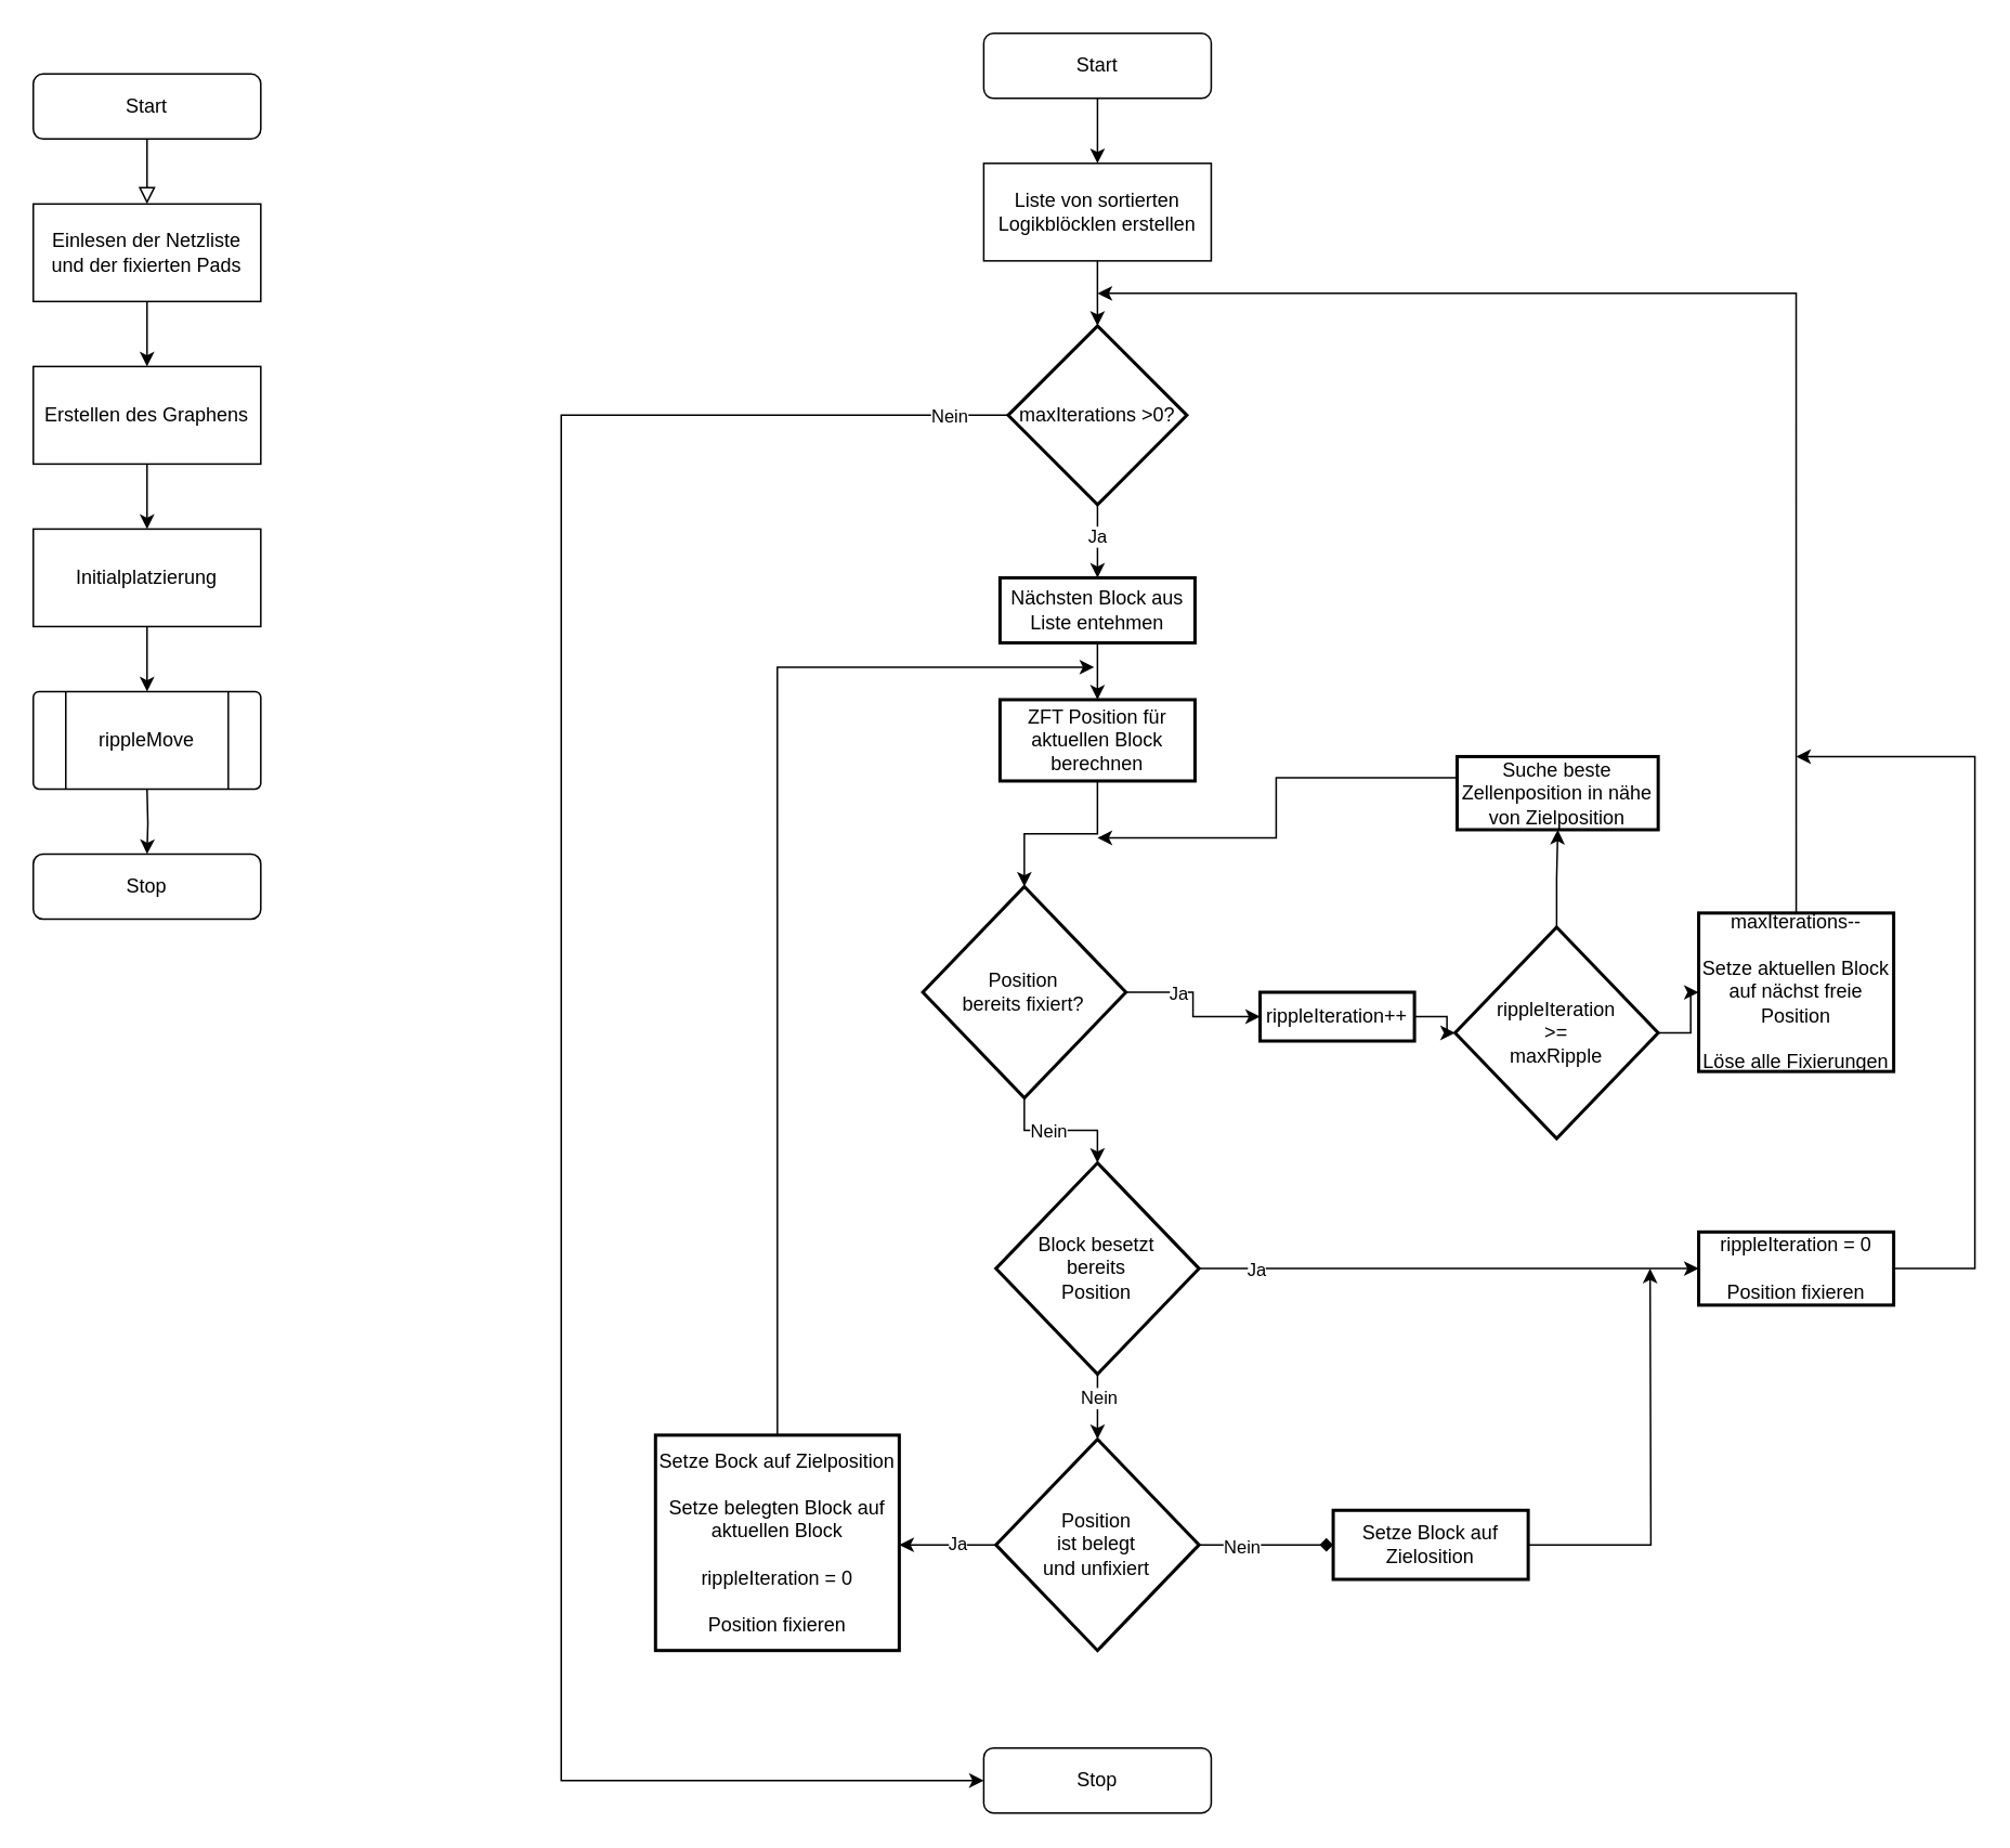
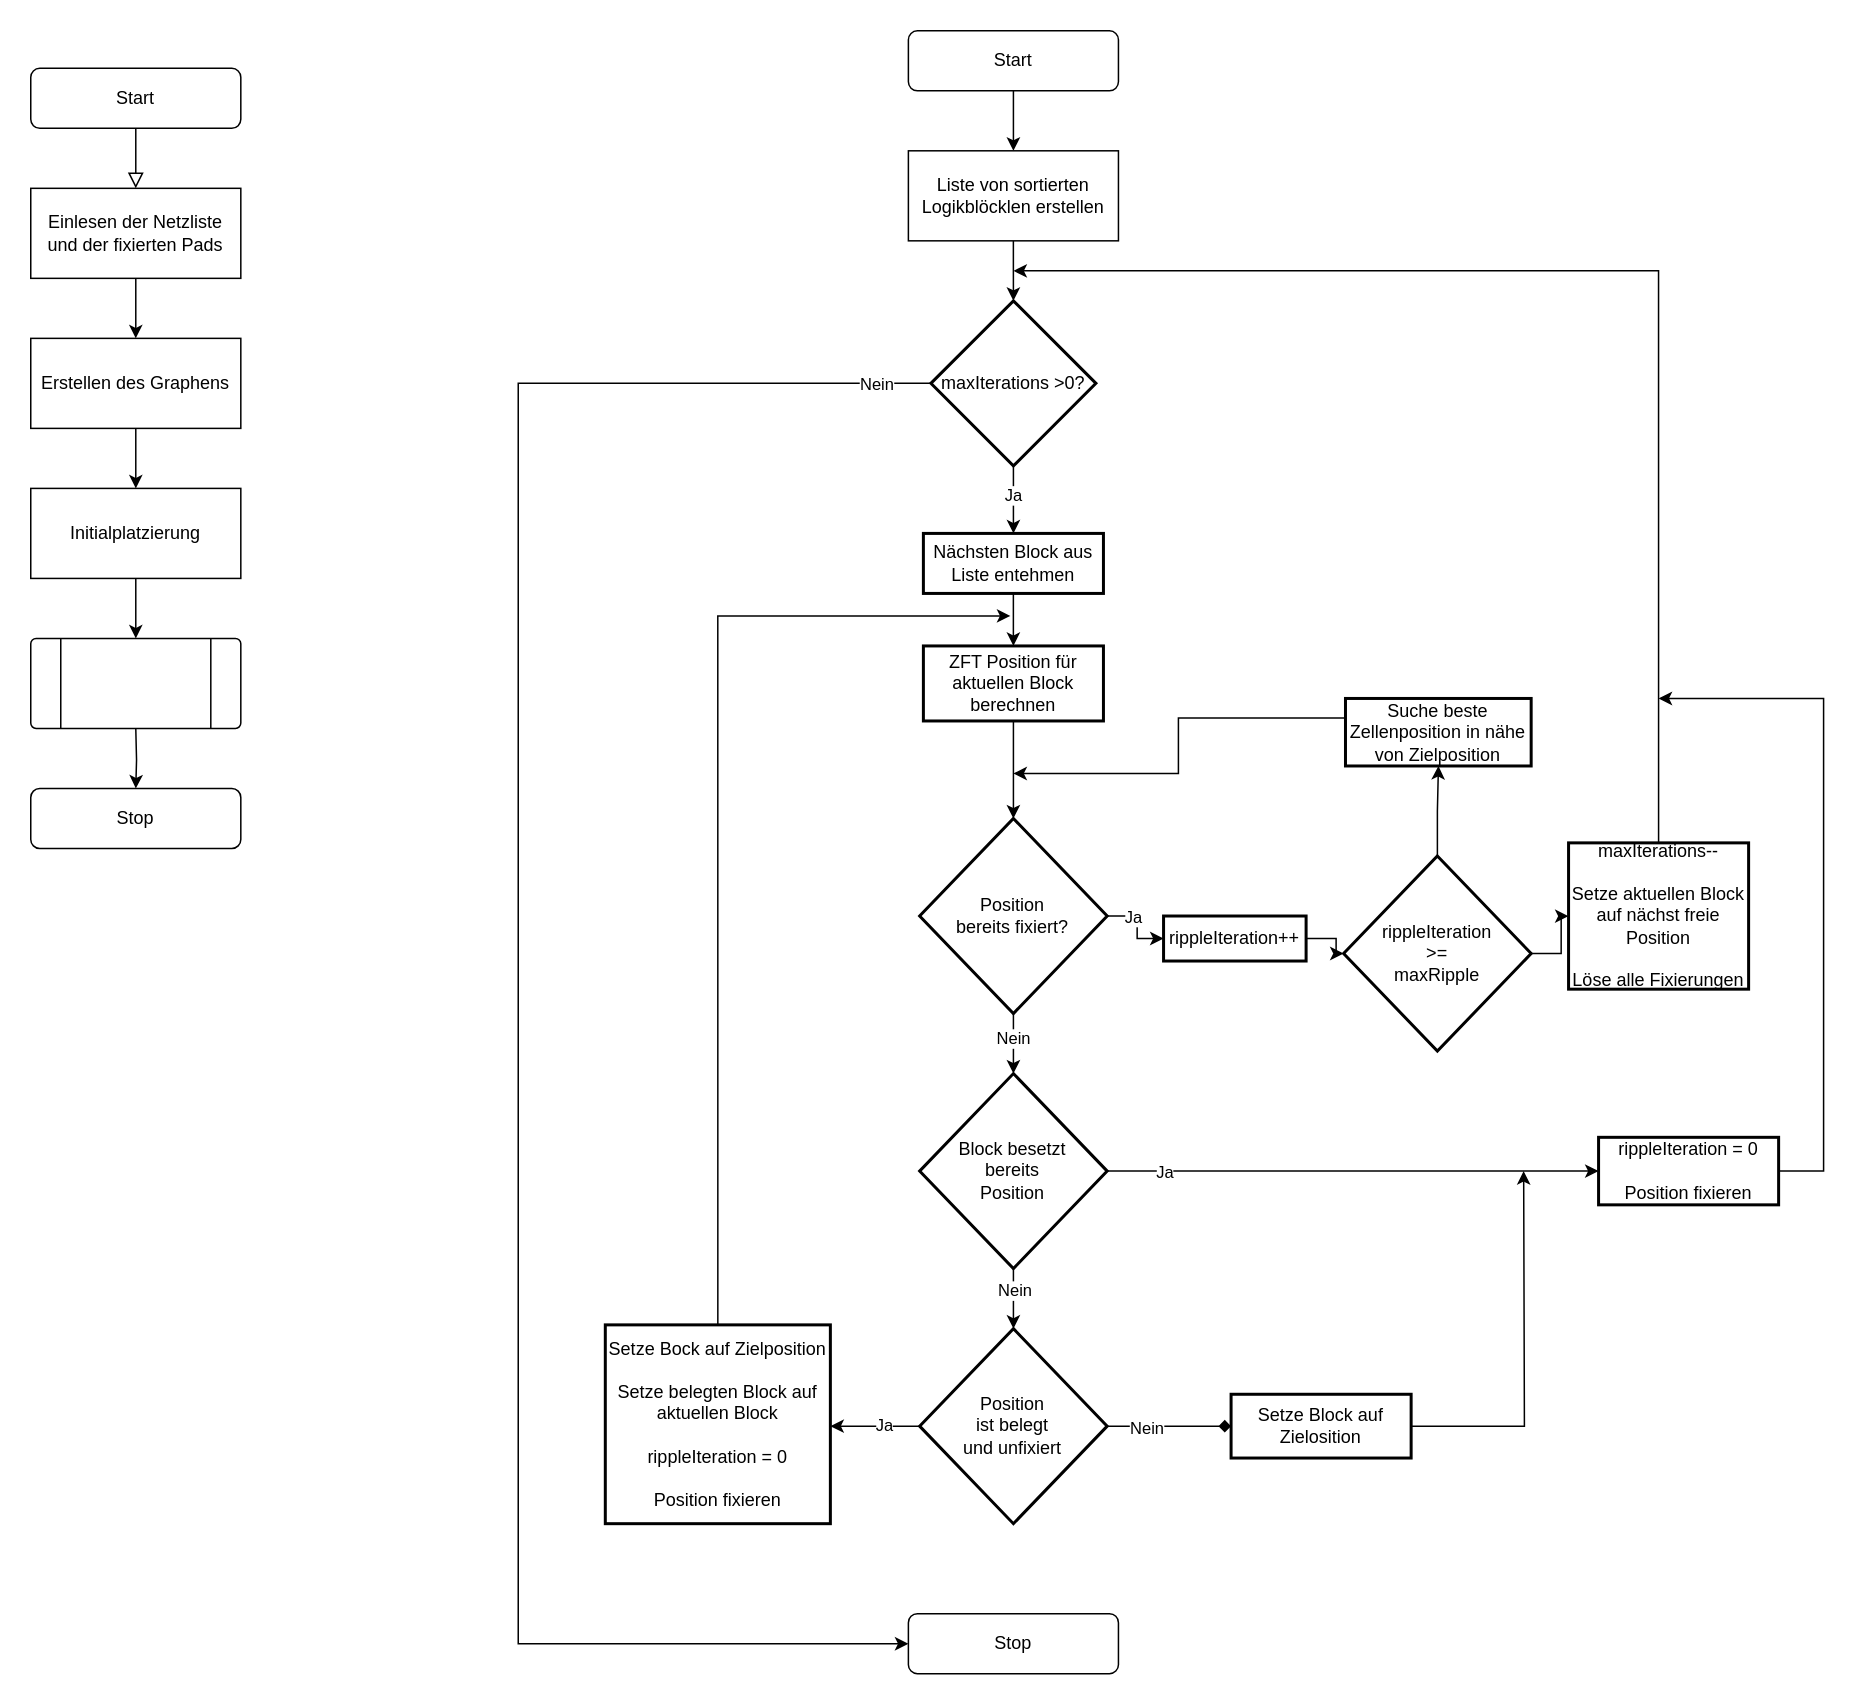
- <mxCell id="13" value="rippleMove" style="text;html=1;strokeColor=none;fillColor=none;align=center;verticalAlign=middle;whiteSpace=wrap;rounded=0;" vertex="1" parent="1"><mxGeometry x="60" y="440" width="60" height="30" as="geometry" /></mxCell>
- <mxCell id="29" value="&lt;div&gt;Position&lt;br&gt;bereits fixiert?&lt;/div&gt;" style="strokeWidth=2;html=1;shape=mxgraph.flowchart.decision;whiteSpace=wrap;rounded=0;" vertex="1" parent="1"><mxGeometry x="567.43" y="545" width="125" height="130" as="geometry" /></mxCell>
+ <mxCell id="29" value="&lt;div&gt;Position&lt;br&gt;bereits fixiert?&lt;/div&gt;" style="strokeWidth=2;html=1;shape=mxgraph.flowchart.decision;whiteSpace=wrap;rounded=0;" vertex="1" parent="1"><mxGeometry x="612.43" y="545" width="125" height="130" as="geometry" /></mxCell>
- <mxCell id="48" value="&lt;div&gt;rippleIteration = 0&lt;br&gt;&lt;/div&gt;&lt;div&gt;&lt;br&gt;&lt;/div&gt;Position fixieren" style="whiteSpace=wrap;html=1;strokeWidth=2;rounded=0;" vertex="1" parent="1"><mxGeometry x="1044.93" y="757.5" width="120" height="45" as="geometry" /></mxCell>
+ <mxCell id="48" value="&lt;div&gt;rippleIteration = 0&lt;br&gt;&lt;/div&gt;&lt;div&gt;&lt;br&gt;&lt;/div&gt;Position fixieren" style="whiteSpace=wrap;html=1;strokeWidth=2;rounded=0;" vertex="1" parent="1"><mxGeometry x="1064.93" y="757.5" width="120" height="45" as="geometry" /></mxCell>
